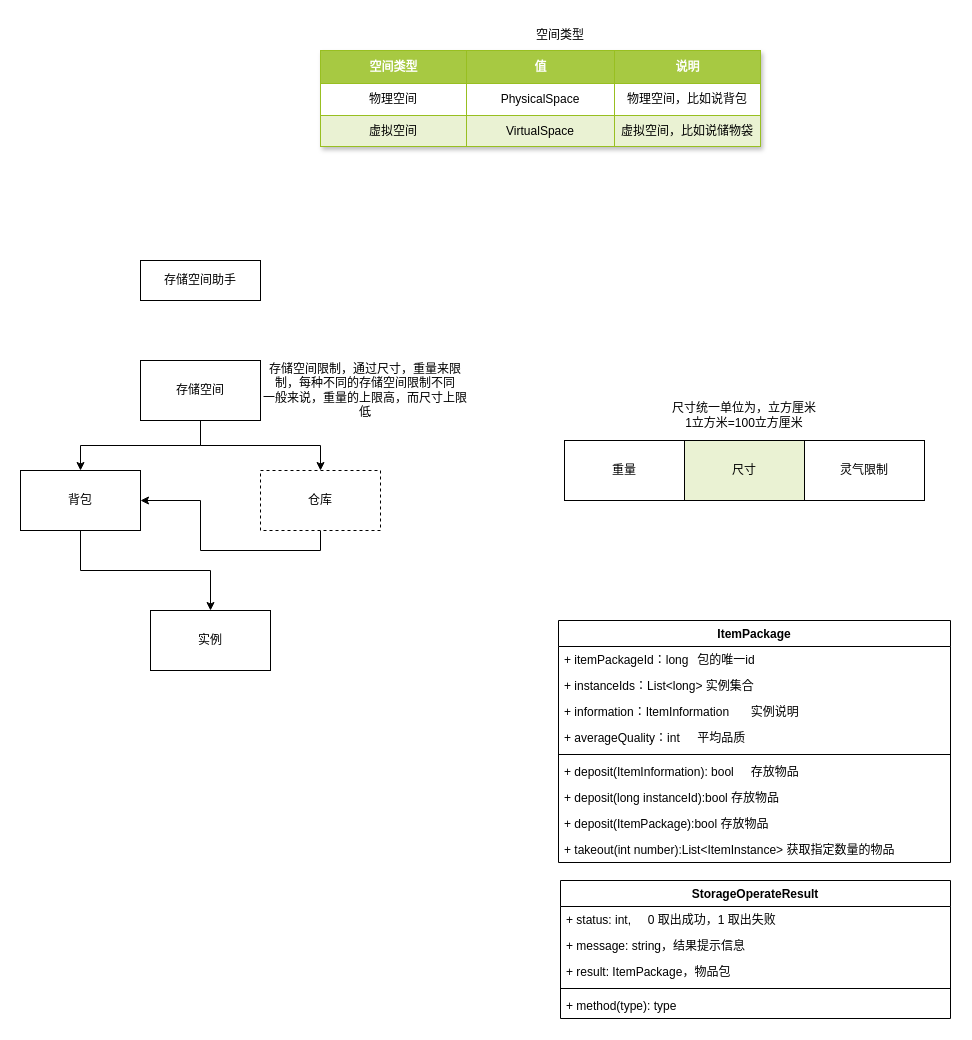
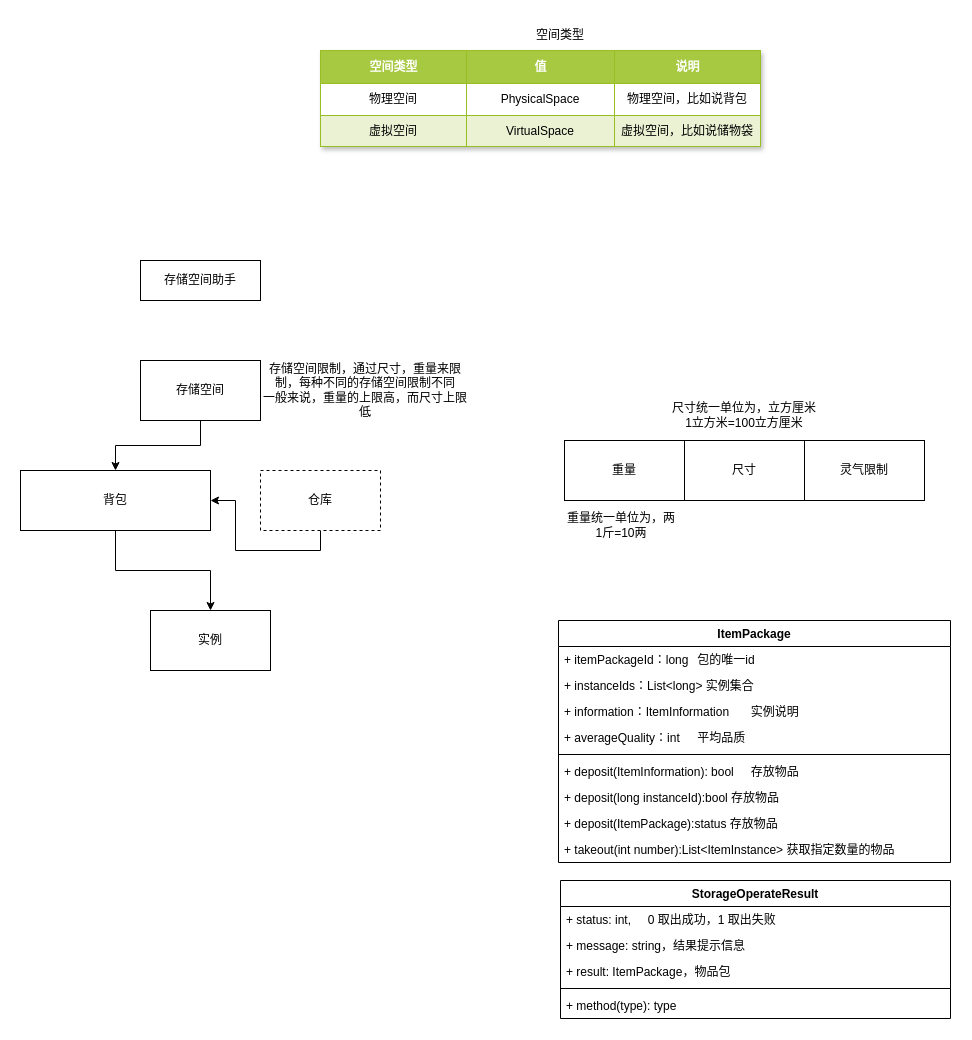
- <mxCell id="3" style="edgeStyle=orthogonalEdgeStyle;rounded=0;orthogonalLoop=1;jettySize=auto;html=1;exitX=0.5;exitY=1;exitDx=0;exitDy=0;" parent="1" source="4" target="8" edge="1"><mxGeometry relative="1" as="geometry" /></mxCell>
- <mxCell id="13" value="尺寸" style="rounded=0;whiteSpace=wrap;html=1;fillColor=#eaf2d3;" parent="1" vertex="1"><mxGeometry x="684" y="440" width="120" height="60" as="geometry" /></mxCell>
+ <mxCell id="13" value="尺寸" style="rounded=0;whiteSpace=wrap;html=1;" parent="1" vertex="1"><mxGeometry x="684" y="440" width="120" height="60" as="geometry" /></mxCell>
- <mxCell id="6" value="背包" style="rounded=0;whiteSpace=wrap;html=1;" parent="1" vertex="1"><mxGeometry x="20" y="470" width="120" height="60" as="geometry" /></mxCell>
+ <mxCell id="6" value="背包" style="rounded=0;whiteSpace=wrap;html=1;" parent="1" vertex="1"><mxGeometry x="20" y="470" width="190" height="60" as="geometry" /></mxCell>
+ <mxCell id="14" value="重量统一单位为，两&lt;br&gt;1斤=10两" style="text;html=1;strokeColor=none;fillColor=none;align=center;verticalAlign=middle;whiteSpace=wrap;rounded=0;" parent="1" vertex="1"><mxGeometry x="558" y="510" width="126" height="30" as="geometry" /></mxCell>
- <mxCell id="30" value="+ deposit(ItemPackage):bool 存放物品" style="text;strokeColor=none;fillColor=none;align=left;verticalAlign=top;spacingLeft=4;spacingRight=4;overflow=hidden;rotatable=0;points=[[0,0.5],[1,0.5]];portConstraint=eastwest;whiteSpace=wrap;html=1;" parent="22" vertex="1"><mxGeometry y="190" width="392" height="26" as="geometry" /></mxCell>
+ <mxCell id="30" value="+ deposit(ItemPackage):status 存放物品" style="text;strokeColor=none;fillColor=none;align=left;verticalAlign=top;spacingLeft=4;spacingRight=4;overflow=hidden;rotatable=0;points=[[0,0.5],[1,0.5]];portConstraint=eastwest;whiteSpace=wrap;html=1;" parent="22" vertex="1"><mxGeometry y="190" width="392" height="26" as="geometry" /></mxCell>
